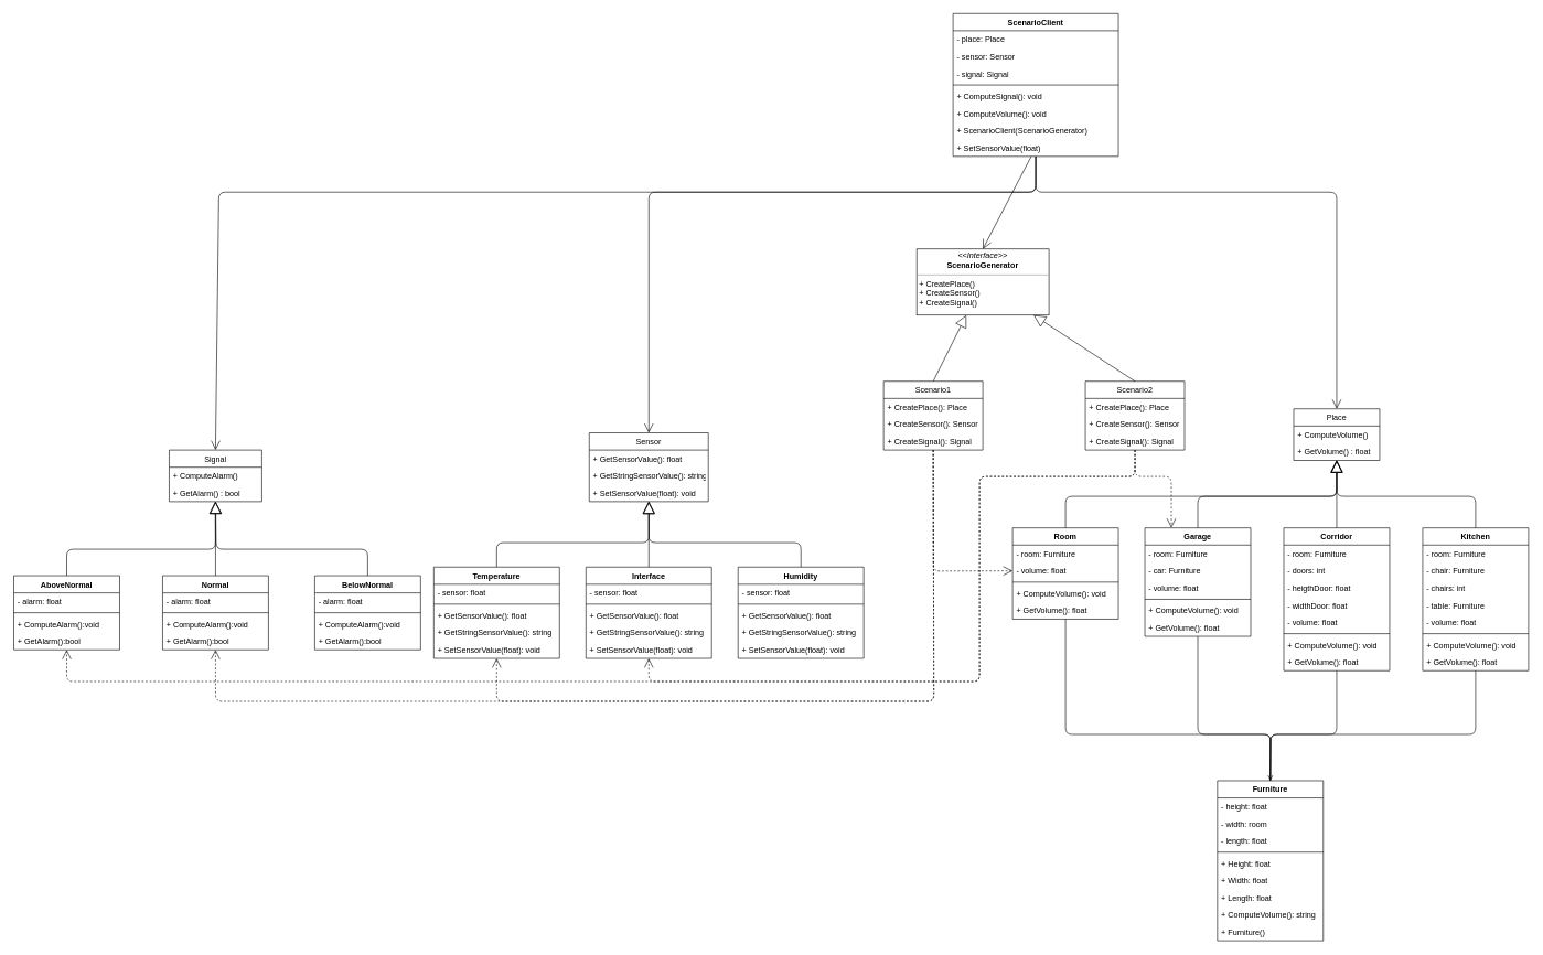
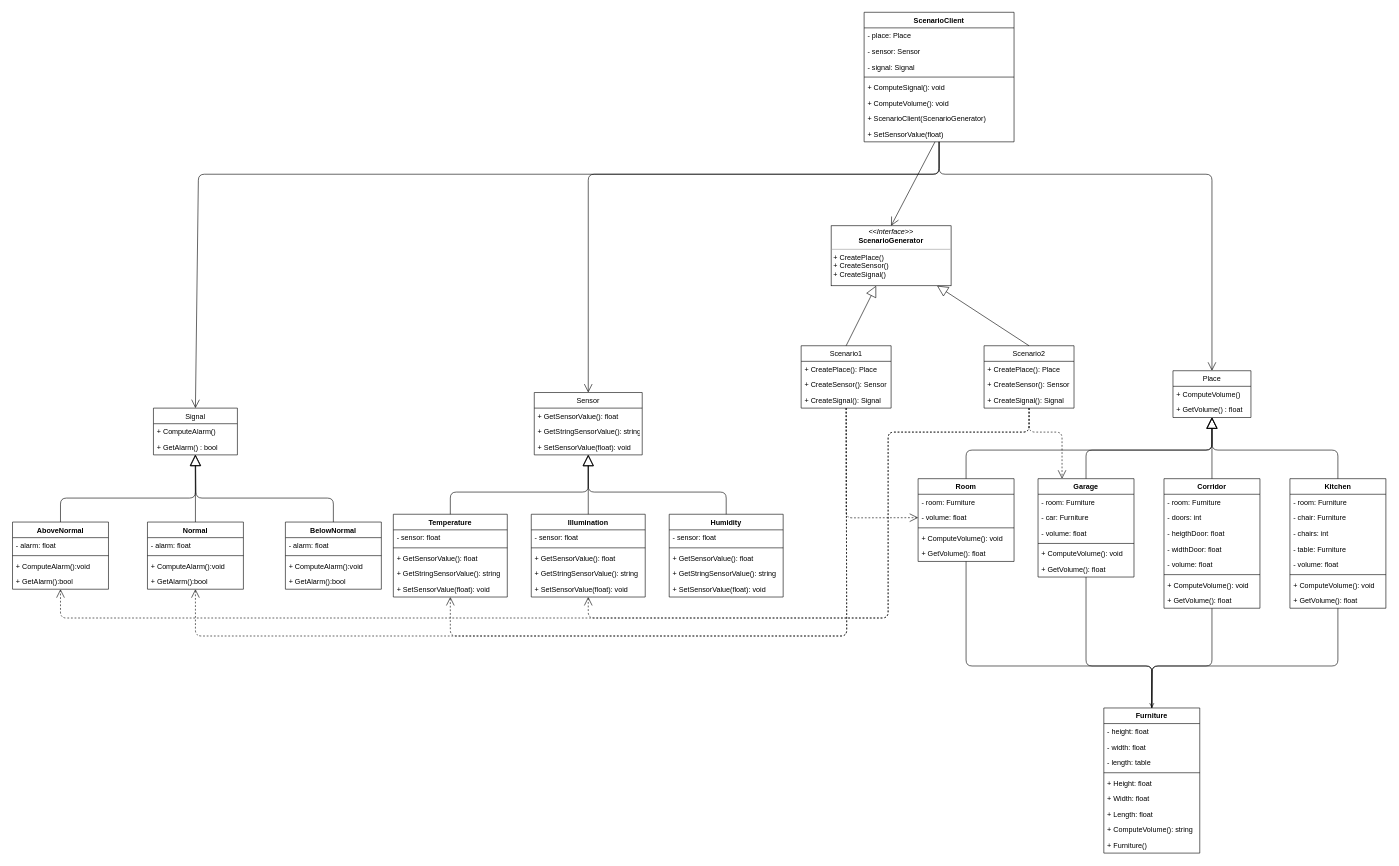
- <mxCell id="69" value="Interface" style="swimlane;fontStyle=1;align=center;verticalAlign=top;childLayout=stackLayout;horizontal=1;startSize=26;horizontalStack=0;resizeParent=1;resizeParentMax=0;resizeLast=0;collapsible=1;marginBottom=0;" vertex="1" parent="1"><mxGeometry x="885" y="857" width="190" height="138" as="geometry" /></mxCell>
+ <mxCell id="69" value="Illumination" style="swimlane;fontStyle=1;align=center;verticalAlign=top;childLayout=stackLayout;horizontal=1;startSize=26;horizontalStack=0;resizeParent=1;resizeParentMax=0;resizeLast=0;collapsible=1;marginBottom=0;" vertex="1" parent="1"><mxGeometry x="885" y="857" width="190" height="138" as="geometry" /></mxCell>
- <mxCell id="92" value="- width: room" style="text;strokeColor=none;fillColor=none;align=left;verticalAlign=top;spacingLeft=4;spacingRight=4;overflow=hidden;rotatable=0;points=[[0,0.5],[1,0.5]];portConstraint=eastwest;" vertex="1" parent="90"><mxGeometry y="52" width="160" height="26" as="geometry" /></mxCell>
+ <mxCell id="92" value="- width: float" style="text;strokeColor=none;fillColor=none;align=left;verticalAlign=top;spacingLeft=4;spacingRight=4;overflow=hidden;rotatable=0;points=[[0,0.5],[1,0.5]];portConstraint=eastwest;" vertex="1" parent="90"><mxGeometry y="52" width="160" height="26" as="geometry" /></mxCell>
- <mxCell id="93" value="- length: float" style="text;strokeColor=none;fillColor=none;align=left;verticalAlign=top;spacingLeft=4;spacingRight=4;overflow=hidden;rotatable=0;points=[[0,0.5],[1,0.5]];portConstraint=eastwest;" vertex="1" parent="90"><mxGeometry y="78" width="160" height="26" as="geometry" /></mxCell>
+ <mxCell id="93" value="- length: table" style="text;strokeColor=none;fillColor=none;align=left;verticalAlign=top;spacingLeft=4;spacingRight=4;overflow=hidden;rotatable=0;points=[[0,0.5],[1,0.5]];portConstraint=eastwest;" vertex="1" parent="90"><mxGeometry y="78" width="160" height="26" as="geometry" /></mxCell>
